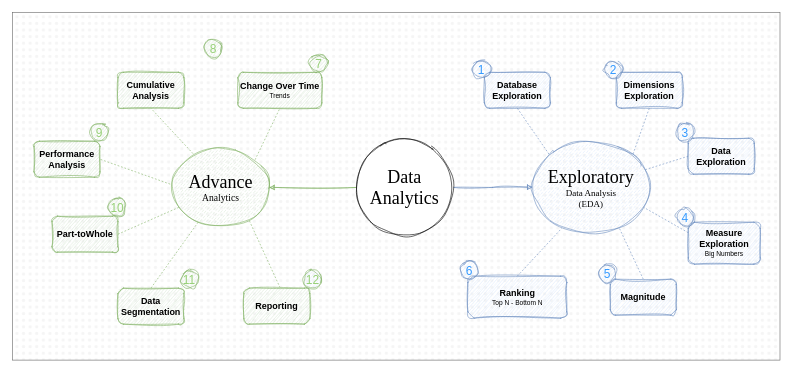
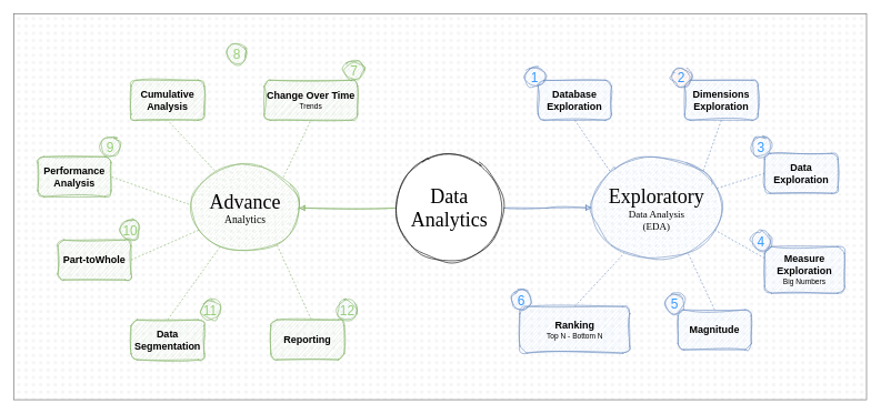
- <mxCell id="39" value="&lt;font style=&quot;font-size: 20px; color: rgb(51, 153, 255);&quot;&gt;2&lt;/font&gt;" style="ellipse;whiteSpace=wrap;html=1;aspect=fixed;fillColor=#dae8fc;strokeColor=#6c8ebf;sketch=1;curveFitting=1;jiggle=2;shadow=0;" vertex="1" parent="1"><mxGeometry x="1007" y="100" width="30" height="30" as="geometry" /></mxCell>
+ <mxCell id="39" value="&lt;font style=&quot;font-size: 20px; color: rgb(51, 153, 255);&quot;&gt;2&lt;/font&gt;" style="ellipse;whiteSpace=wrap;html=1;aspect=fixed;fillColor=#f8cecc;strokeColor=#6c8ebf;sketch=1;curveFitting=1;jiggle=2;shadow=0;" vertex="1" parent="1"><mxGeometry x="1007" y="100" width="30" height="30" as="geometry" /></mxCell>
